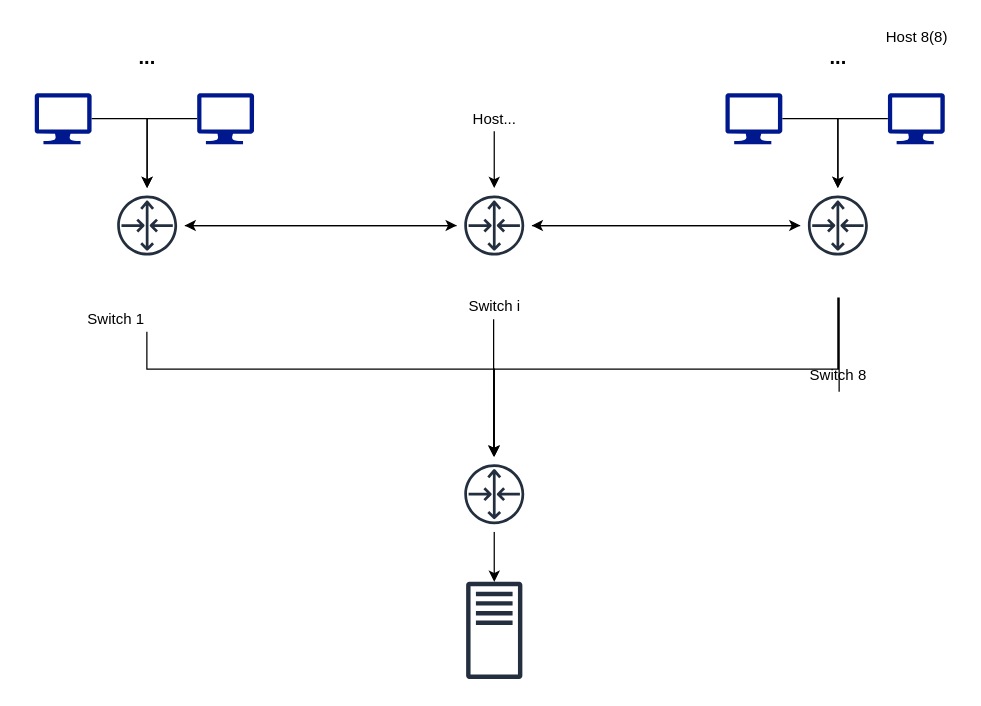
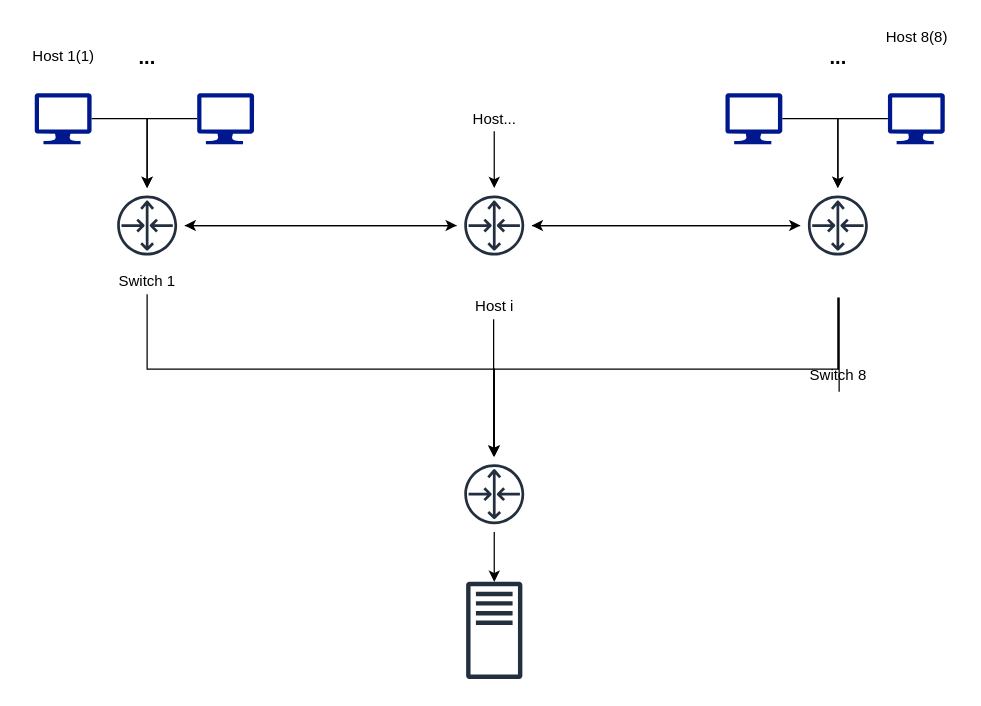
+ <mxCell id="21" value="Host 1(1)" style="text;html=1;align=center;verticalAlign=middle;resizable=0;points=[];autosize=1;" vertex="1" parent="1"><mxGeometry x="20" y="35" width="60" height="20" as="geometry" /></mxCell>
- <mxCell id="26" value="Switch i" style="text;html=1;align=center;verticalAlign=middle;resizable=0;points=[];autosize=1;" vertex="1" parent="1"><mxGeometry x="365" y="235" width="60" height="20" as="geometry" /></mxCell>
+ <mxCell id="26" value="Host i" style="text;html=1;align=center;verticalAlign=middle;resizable=0;points=[];autosize=1;" vertex="1" parent="1"><mxGeometry x="365" y="235" width="60" height="20" as="geometry" /></mxCell>
- <mxCell id="24" value="Switch 1" style="text;html=1;align=center;verticalAlign=middle;resizable=0;points=[];autosize=1;" vertex="1" parent="1"><mxGeometry x="62.22" y="245" width="60" height="20" as="geometry" /></mxCell>
+ <mxCell id="24" value="Switch 1" style="text;html=1;align=center;verticalAlign=middle;resizable=0;points=[];autosize=1;" vertex="1" parent="1"><mxGeometry x="87.22" y="215" width="60" height="20" as="geometry" /></mxCell>
